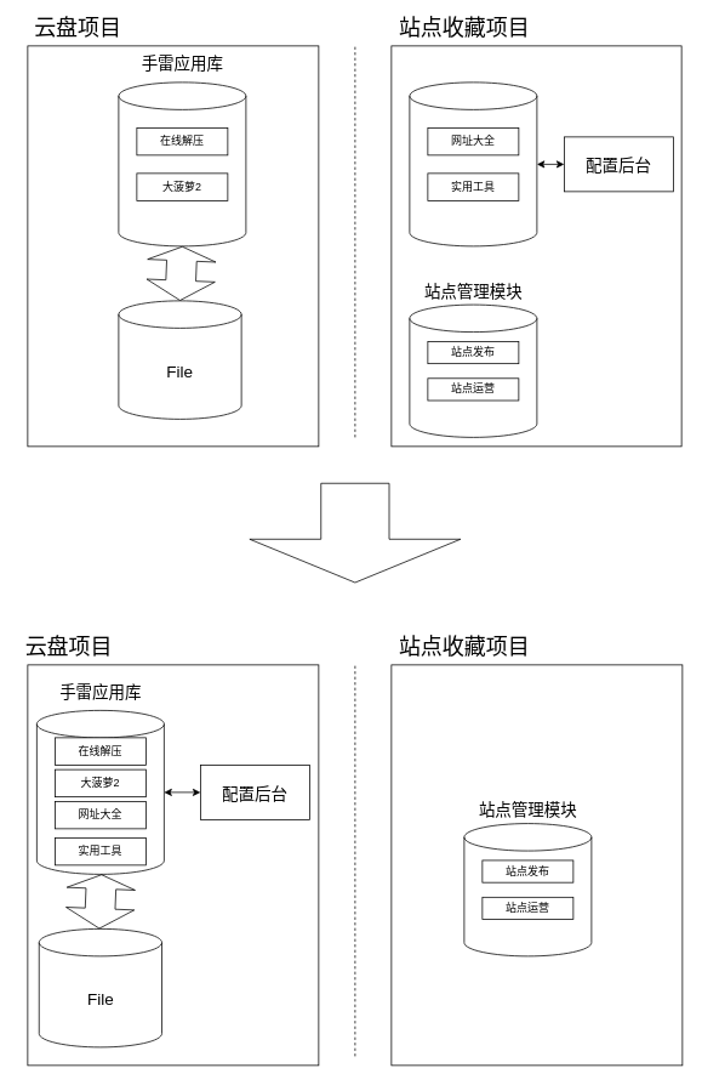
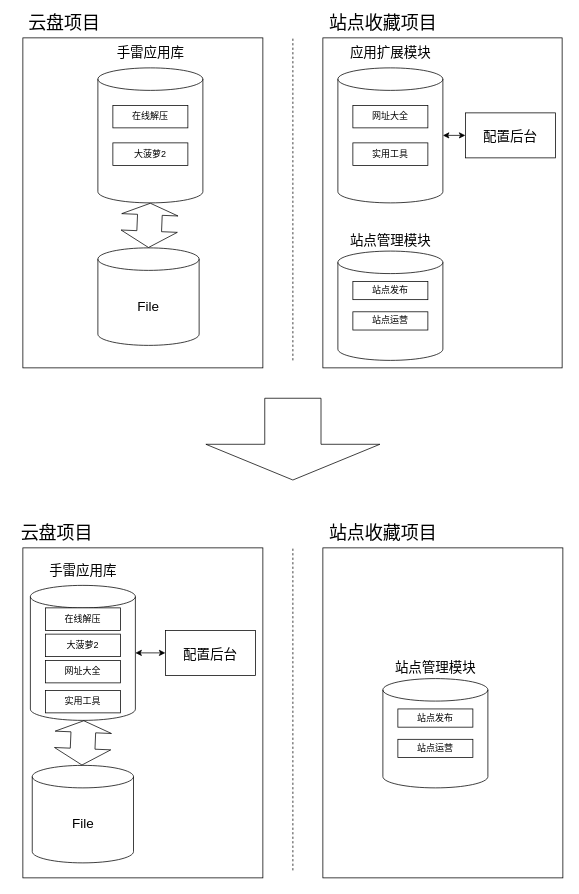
+ <mxCell id="15" value="&lt;font style=&quot;font-size: 18px&quot;&gt;应用扩展模块&lt;/font&gt;" style="text;html=1;align=center;verticalAlign=middle;resizable=0;points=[];autosize=1;strokeColor=none;fillColor=none;" vertex="1" parent="12"><mxGeometry x="10" width="120" height="20" as="geometry" /></mxCell>
